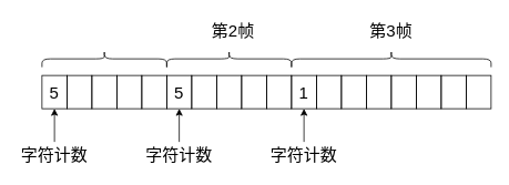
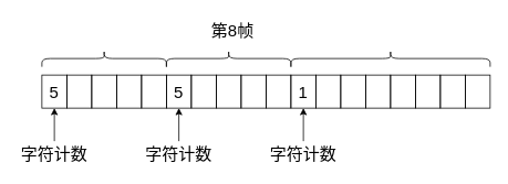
- <mxCell id="28" value="第2帧" style="text;html=1;strokeColor=none;fillColor=none;align=center;verticalAlign=middle;whiteSpace=wrap;rounded=0;fontSize=20;" parent="1" vertex="1"><mxGeometry x="240" y="20" width="80" height="30" as="geometry" /></mxCell>
+ <mxCell id="28" value="第8帧" style="text;html=1;strokeColor=none;fillColor=none;align=center;verticalAlign=middle;whiteSpace=wrap;rounded=0;fontSize=20;" parent="1" vertex="1"><mxGeometry x="240" y="20" width="80" height="30" as="geometry" /></mxCell>
- <mxCell id="30" value="第3帧" style="text;html=1;strokeColor=none;fillColor=none;align=center;verticalAlign=middle;whiteSpace=wrap;rounded=0;fontSize=20;" parent="1" vertex="1"><mxGeometry x="430" y="20" width="80" height="30" as="geometry" /></mxCell>
